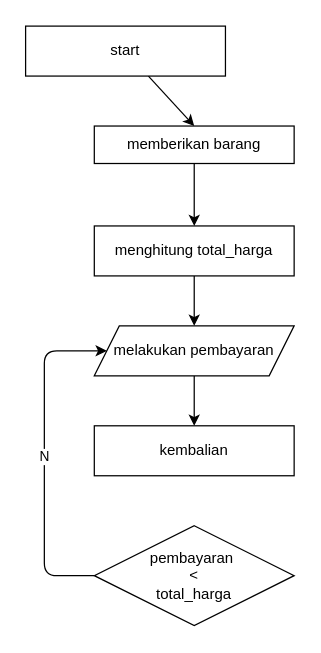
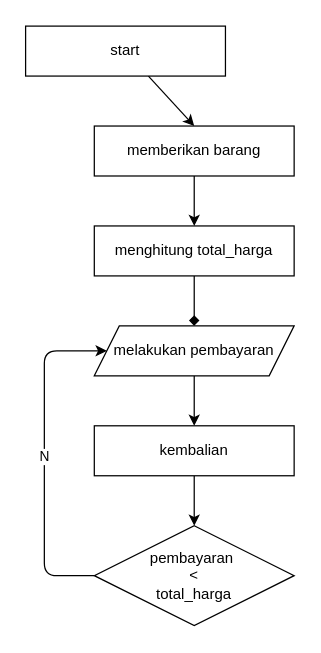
- <mxCell id="5" value="memberikan barang" style="rounded=0;whiteSpace=wrap;html=1;" vertex="1" parent="1"><mxGeometry x="75" y="100" width="160" height="30" as="geometry" /></mxCell>
+ <mxCell id="5" value="memberikan barang" style="rounded=0;whiteSpace=wrap;html=1;" vertex="1" parent="1"><mxGeometry x="75" y="100" width="160" height="40" as="geometry" /></mxCell>
- <mxCell id="6" style="edgeStyle=none;html=1;" edge="1" parent="1" source="7" target="9"><mxGeometry relative="1" as="geometry" /></mxCell>
+ <mxCell id="6" style="edgeStyle=none;html=1;endArrow=diamond;" edge="1" parent="1" source="7" target="9"><mxGeometry relative="1" as="geometry" /></mxCell>
+ <mxCell id="10" style="edgeStyle=none;html=1;exitX=0.5;exitY=1;exitDx=0;exitDy=0;entryX=0.5;entryY=0;entryDx=0;entryDy=0;" edge="1" parent="1" source="11" target="13"><mxGeometry relative="1" as="geometry" /></mxCell>
